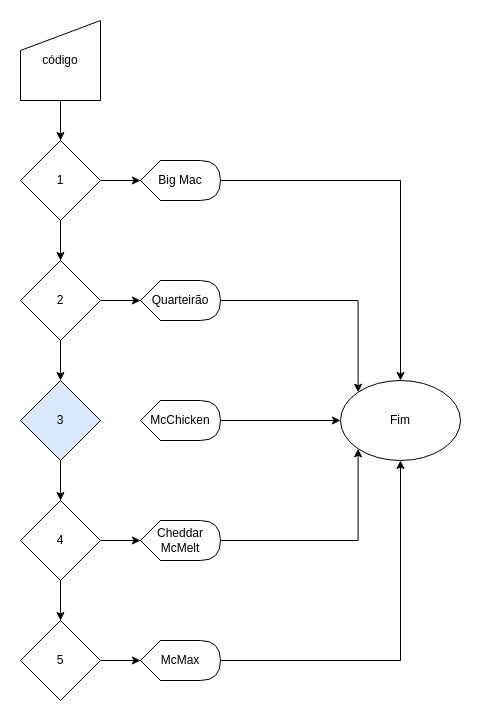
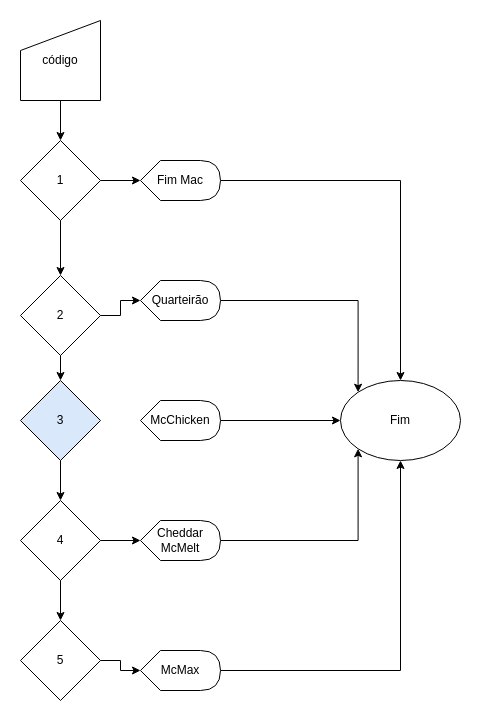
- <mxCell id="18" value="Big Mac" style="shape=display;whiteSpace=wrap;html=1;" vertex="1" parent="1"><mxGeometry x="140" y="160" width="80" height="40" as="geometry" /></mxCell>
+ <mxCell id="18" value="Fim Mac" style="shape=display;whiteSpace=wrap;html=1;" vertex="1" parent="1"><mxGeometry x="140" y="160" width="80" height="40" as="geometry" /></mxCell>
- <mxCell id="9" value="2" style="rhombus;whiteSpace=wrap;html=1;" vertex="1" parent="1"><mxGeometry x="20" y="260" width="80" height="80" as="geometry" /></mxCell>
+ <mxCell id="9" value="2" style="rhombus;whiteSpace=wrap;html=1;" vertex="1" parent="1"><mxGeometry x="20" y="275" width="80" height="80" as="geometry" /></mxCell>
- <mxCell id="26" value="McMax" style="shape=display;whiteSpace=wrap;html=1;" vertex="1" parent="1"><mxGeometry x="140" y="640" width="80" height="40" as="geometry" /></mxCell>
+ <mxCell id="26" value="McMax" style="shape=display;whiteSpace=wrap;html=1;" vertex="1" parent="1"><mxGeometry x="140" y="650" width="80" height="40" as="geometry" /></mxCell>
